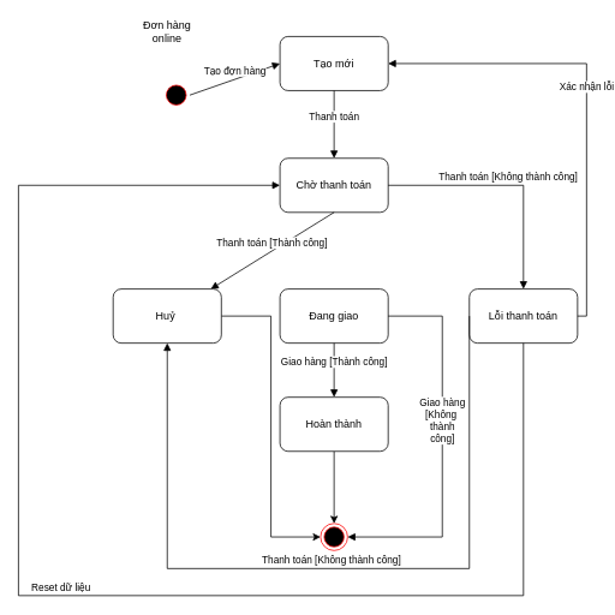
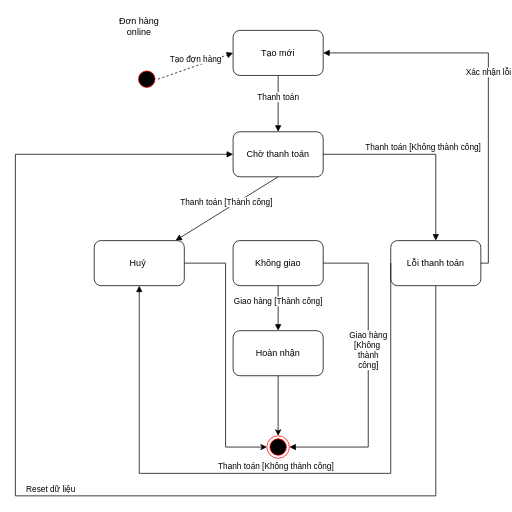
- <mxCell id="5" value="Tạo đợn hàng" style="html=1;verticalAlign=bottom;endArrow=block;curved=0;rounded=0;exitX=1;exitY=0.5;exitDx=0;exitDy=0;entryX=0;entryY=0.5;entryDx=0;entryDy=0;" edge="1" parent="1" source="3" target="4"><mxGeometry width="80" relative="1" as="geometry"><mxPoint x="330" y="335" as="sourcePoint" /><mxPoint x="410" y="335" as="targetPoint" /></mxGeometry></mxCell>
+ <mxCell id="5" value="Tạo đợn hàng" style="html=1;verticalAlign=bottom;endArrow=block;curved=0;rounded=0;exitX=1;exitY=0.5;exitDx=0;exitDy=0;entryX=0;entryY=0.5;entryDx=0;entryDy=0;dashed=1;" edge="1" parent="1" source="3" target="4"><mxGeometry width="80" relative="1" as="geometry"><mxPoint x="330" y="335" as="sourcePoint" /><mxPoint x="410" y="335" as="targetPoint" /></mxGeometry></mxCell>
- <mxCell id="10" value="Đang giao" style="rounded=1;whiteSpace=wrap;html=1;" vertex="1" parent="1"><mxGeometry x="310" y="320" width="120" height="60" as="geometry" /></mxCell>
+ <mxCell id="10" value="Không giao" style="rounded=1;whiteSpace=wrap;html=1;" vertex="1" parent="1"><mxGeometry x="310" y="320" width="120" height="60" as="geometry" /></mxCell>
- <mxCell id="16" value="Hoàn thành" style="rounded=1;whiteSpace=wrap;html=1;" vertex="1" parent="1"><mxGeometry x="310" y="440" width="120" height="60" as="geometry" /></mxCell>
+ <mxCell id="16" value="Hoàn nhận" style="rounded=1;whiteSpace=wrap;html=1;" vertex="1" parent="1"><mxGeometry x="310" y="440" width="120" height="60" as="geometry" /></mxCell>
